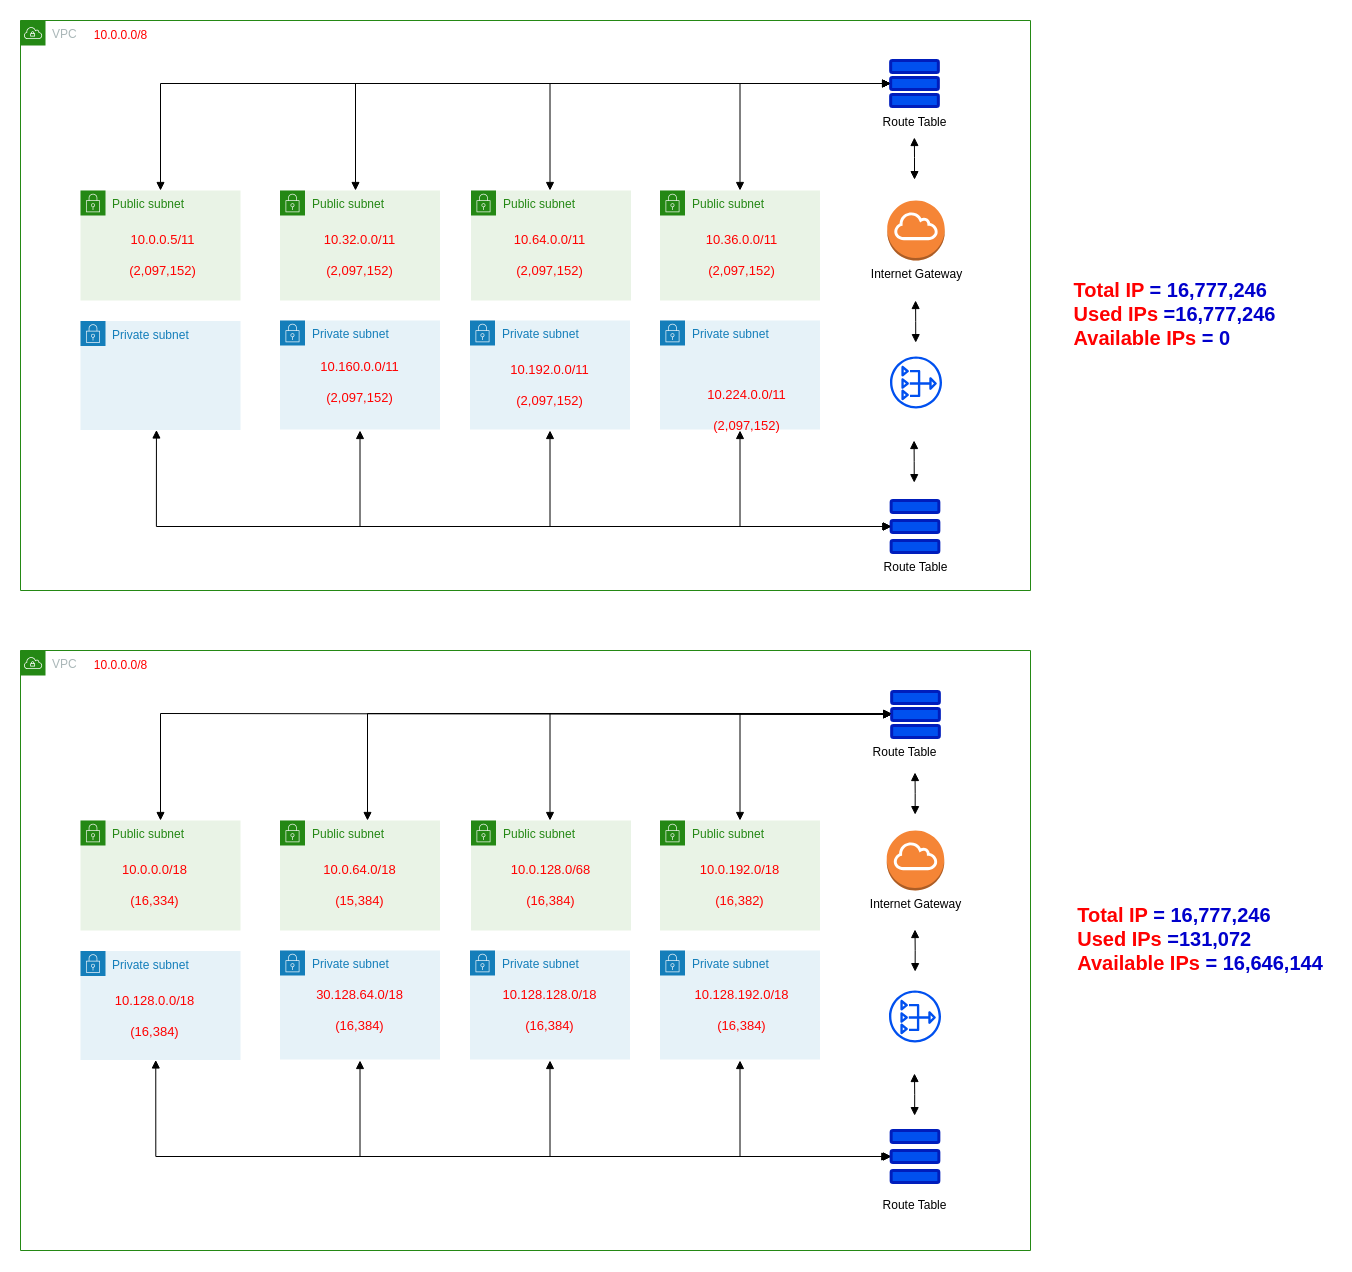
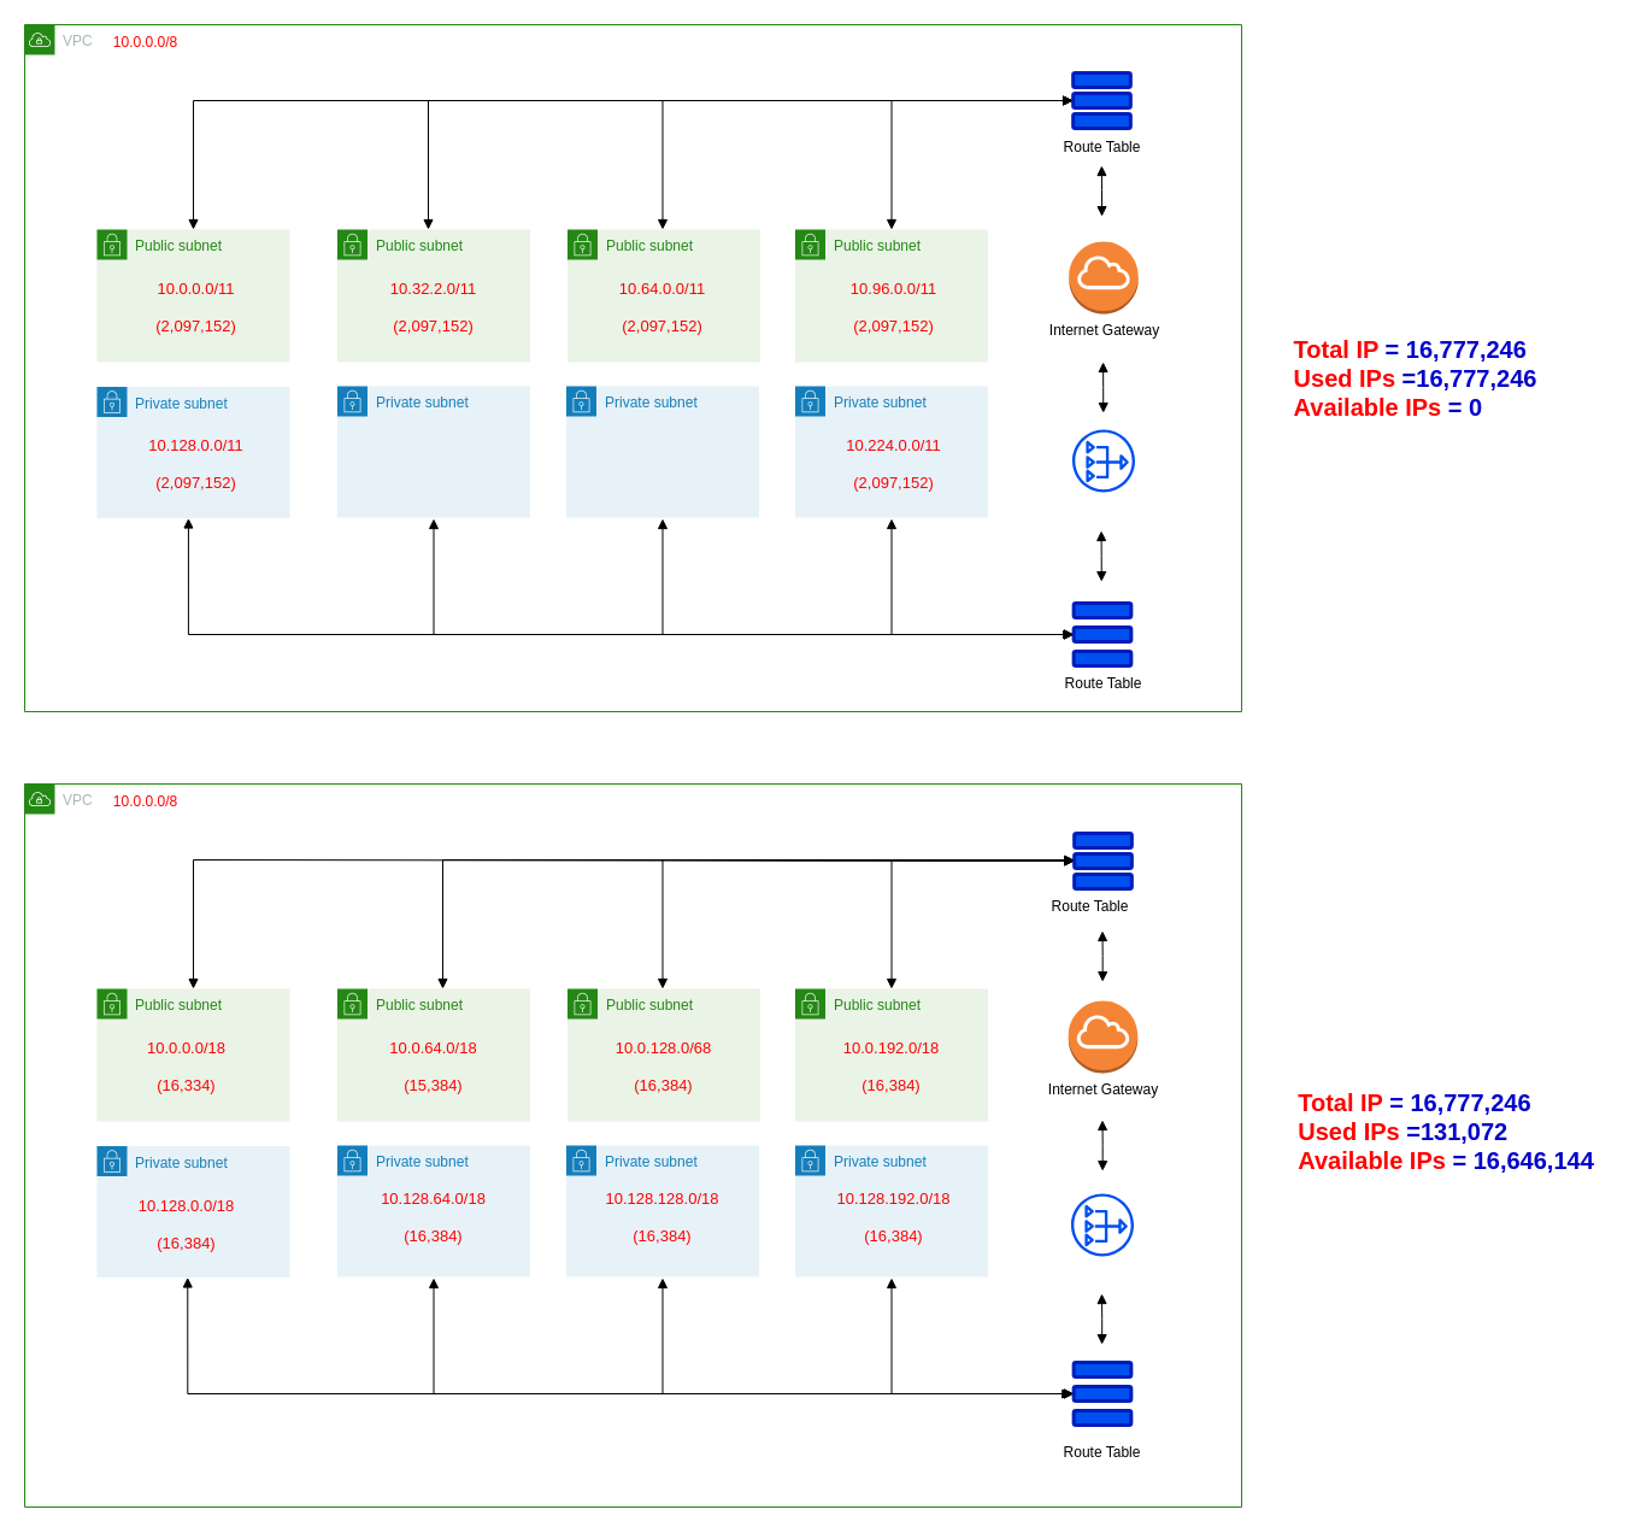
- <mxCell id="30" value="&lt;font color=&quot;#ff0000&quot;&gt;10.0.0.5/11&lt;br&gt;&lt;br&gt;(2,097,152)&lt;/font&gt;" style="text;strokeColor=none;fillColor=none;html=1;align=center;verticalAlign=middle;whiteSpace=wrap;rounded=0;fontSize=13;container=0;" parent="1" vertex="1"><mxGeometry x="94.5" y="240" width="135" height="30" as="geometry" /></mxCell>
+ <mxCell id="30" value="&lt;font color=&quot;#ff0000&quot;&gt;10.0.0.0/11&lt;br&gt;&lt;br&gt;(2,097,152)&lt;/font&gt;" style="text;strokeColor=none;fillColor=none;html=1;align=center;verticalAlign=middle;whiteSpace=wrap;rounded=0;fontSize=13;container=0;" parent="1" vertex="1"><mxGeometry x="94.5" y="240" width="135" height="30" as="geometry" /></mxCell>
- <mxCell id="35" value="&lt;font color=&quot;#ff0000&quot;&gt;10.32.0.0/11&lt;br&gt;&lt;br&gt;(2,097,152)&lt;/font&gt;" style="text;strokeColor=none;fillColor=none;html=1;align=center;verticalAlign=middle;whiteSpace=wrap;rounded=0;fontSize=13;container=0;" parent="1" vertex="1"><mxGeometry x="292" y="240" width="135" height="30" as="geometry" /></mxCell>
+ <mxCell id="35" value="&lt;font color=&quot;#ff0000&quot;&gt;10.32.2.0/11&lt;br&gt;&lt;br&gt;(2,097,152)&lt;/font&gt;" style="text;strokeColor=none;fillColor=none;html=1;align=center;verticalAlign=middle;whiteSpace=wrap;rounded=0;fontSize=13;container=0;" parent="1" vertex="1"><mxGeometry x="292" y="240" width="135" height="30" as="geometry" /></mxCell>
- <mxCell id="38" value="&lt;font color=&quot;#ff0000&quot;&gt;10.36.0.0/11&lt;br&gt;&lt;br&gt;(2,097,152)&lt;/font&gt;" style="text;strokeColor=none;fillColor=none;html=1;align=center;verticalAlign=middle;whiteSpace=wrap;rounded=0;fontSize=13;container=0;" parent="1" vertex="1"><mxGeometry x="674" y="240" width="135" height="30" as="geometry" /></mxCell>
+ <mxCell id="38" value="&lt;font color=&quot;#ff0000&quot;&gt;10.96.0.0/11&lt;br&gt;&lt;br&gt;(2,097,152)&lt;/font&gt;" style="text;strokeColor=none;fillColor=none;html=1;align=center;verticalAlign=middle;whiteSpace=wrap;rounded=0;fontSize=13;container=0;" parent="1" vertex="1"><mxGeometry x="674" y="240" width="135" height="30" as="geometry" /></mxCell>
- <mxCell id="33" value="&lt;font color=&quot;#ff0000&quot;&gt;10.160.0.0/11&lt;br&gt;&lt;br&gt;(2,097,152)&lt;/font&gt;" style="text;strokeColor=none;fillColor=none;html=1;align=center;verticalAlign=middle;whiteSpace=wrap;rounded=0;fontSize=13;container=0;" parent="1" vertex="1"><mxGeometry x="292" y="367" width="135" height="30" as="geometry" /></mxCell>
+ <mxCell id="32" value="&lt;font color=&quot;#ff0000&quot;&gt;10.128.0.0/11&lt;br&gt;&lt;br&gt;(2,097,152)&lt;/font&gt;" style="text;strokeColor=none;fillColor=none;html=1;align=center;verticalAlign=middle;whiteSpace=wrap;rounded=0;fontSize=13;container=0;" parent="1" vertex="1"><mxGeometry x="94.5" y="370" width="135" height="30" as="geometry" /></mxCell>
- <mxCell id="34" value="&lt;font color=&quot;#ff0000&quot;&gt;10.192.0.0/11&lt;br&gt;&lt;br&gt;(2,097,152)&lt;/font&gt;" style="text;strokeColor=none;fillColor=none;html=1;align=center;verticalAlign=middle;whiteSpace=wrap;rounded=0;fontSize=13;container=0;" parent="1" vertex="1"><mxGeometry x="482" y="370" width="135" height="30" as="geometry" /></mxCell>
- <mxCell id="36" value="&lt;font color=&quot;#ff0000&quot;&gt;10.224.0.0/11&lt;br&gt;&lt;br&gt;(2,097,152)&lt;/font&gt;" style="text;strokeColor=none;fillColor=none;html=1;align=center;verticalAlign=middle;whiteSpace=wrap;rounded=0;fontSize=13;container=0;" parent="1" vertex="1"><mxGeometry x="679" y="395" width="135" height="30" as="geometry" /></mxCell>
+ <mxCell id="36" value="&lt;font color=&quot;#ff0000&quot;&gt;10.224.0.0/11&lt;br&gt;&lt;br&gt;(2,097,152)&lt;/font&gt;" style="text;strokeColor=none;fillColor=none;html=1;align=center;verticalAlign=middle;whiteSpace=wrap;rounded=0;fontSize=13;container=0;" parent="1" vertex="1"><mxGeometry x="674" y="370" width="135" height="30" as="geometry" /></mxCell>
- <mxCell id="78" value="&lt;font color=&quot;#ff0000&quot;&gt;10.0.192.0/18&lt;br&gt;&lt;br&gt;(16,382)&lt;/font&gt;" style="text;strokeColor=none;fillColor=none;html=1;align=center;verticalAlign=middle;whiteSpace=wrap;rounded=0;fontSize=13;container=0;" vertex="1" parent="1"><mxGeometry x="672" y="870" width="135" height="30" as="geometry" /></mxCell>
+ <mxCell id="78" value="&lt;font color=&quot;#ff0000&quot;&gt;10.0.192.0/18&lt;br&gt;&lt;br&gt;(16,384)&lt;/font&gt;" style="text;strokeColor=none;fillColor=none;html=1;align=center;verticalAlign=middle;whiteSpace=wrap;rounded=0;fontSize=13;container=0;" vertex="1" parent="1"><mxGeometry x="672" y="870" width="135" height="30" as="geometry" /></mxCell>
- <mxCell id="80" value="&lt;font color=&quot;#ff0000&quot;&gt;30.128.64.0/18&lt;br&gt;&lt;br&gt;(16,384)&lt;/font&gt;" style="text;strokeColor=none;fillColor=none;html=1;align=center;verticalAlign=middle;whiteSpace=wrap;rounded=0;fontSize=13;container=0;" vertex="1" parent="1"><mxGeometry x="292" y="995" width="135" height="30" as="geometry" /></mxCell>
+ <mxCell id="80" value="&lt;font color=&quot;#ff0000&quot;&gt;10.128.64.0/18&lt;br&gt;&lt;br&gt;(16,384)&lt;/font&gt;" style="text;strokeColor=none;fillColor=none;html=1;align=center;verticalAlign=middle;whiteSpace=wrap;rounded=0;fontSize=13;container=0;" vertex="1" parent="1"><mxGeometry x="292" y="995" width="135" height="30" as="geometry" /></mxCell>
